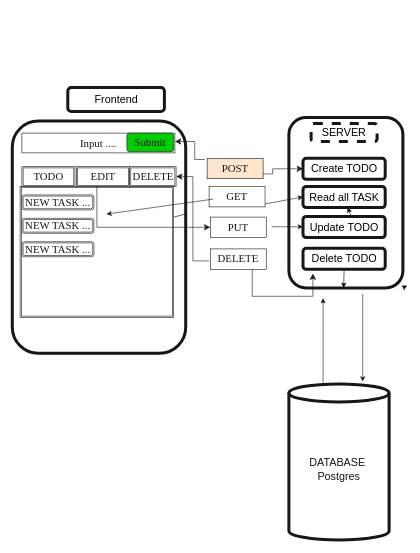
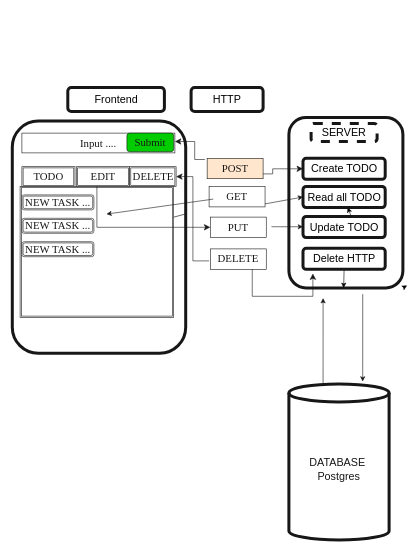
+ <mxCell id="11" value="&lt;font style=&quot;font-size: 18px;&quot; color=&quot;#000000&quot;&gt;HTTP&lt;/font&gt;" style="rounded=1;whiteSpace=wrap;html=1;strokeColor=#171717;strokeWidth=5;fillColor=none;gradientColor=none;" vertex="1" parent="1"><mxGeometry x="318" y="145" width="120" height="40" as="geometry" /></mxCell>
- <mxCell id="13" value="&lt;font style=&quot;font-size: 18px;&quot; color=&quot;#000000&quot;&gt;Read all TASK&lt;/font&gt;" style="rounded=1;whiteSpace=wrap;html=1;strokeColor=#171717;strokeWidth=5;fillColor=none;gradientColor=none;" vertex="1" parent="1"><mxGeometry x="504.5" y="310" width="137" height="35" as="geometry" /></mxCell>
+ <mxCell id="13" value="&lt;font style=&quot;font-size: 18px;&quot; color=&quot;#000000&quot;&gt;Read all TODO&lt;/font&gt;" style="rounded=1;whiteSpace=wrap;html=1;strokeColor=#171717;strokeWidth=5;fillColor=none;gradientColor=none;" vertex="1" parent="1"><mxGeometry x="504.5" y="310" width="137" height="35" as="geometry" /></mxCell>
- <mxCell id="15" value="&lt;font style=&quot;font-size: 18px;&quot; color=&quot;#000000&quot;&gt;Delete TODO&lt;/font&gt;" style="rounded=1;whiteSpace=wrap;html=1;strokeColor=#171717;strokeWidth=5;fillColor=none;gradientColor=none;" vertex="1" parent="1"><mxGeometry x="504.5" y="413" width="137" height="35" as="geometry" /></mxCell>
+ <mxCell id="15" value="&lt;font style=&quot;font-size: 18px;&quot; color=&quot;#000000&quot;&gt;Delete HTTP&lt;/font&gt;" style="rounded=1;whiteSpace=wrap;html=1;strokeColor=#171717;strokeWidth=5;fillColor=none;gradientColor=none;" vertex="1" parent="1"><mxGeometry x="504.5" y="413" width="137" height="35" as="geometry" /></mxCell>
